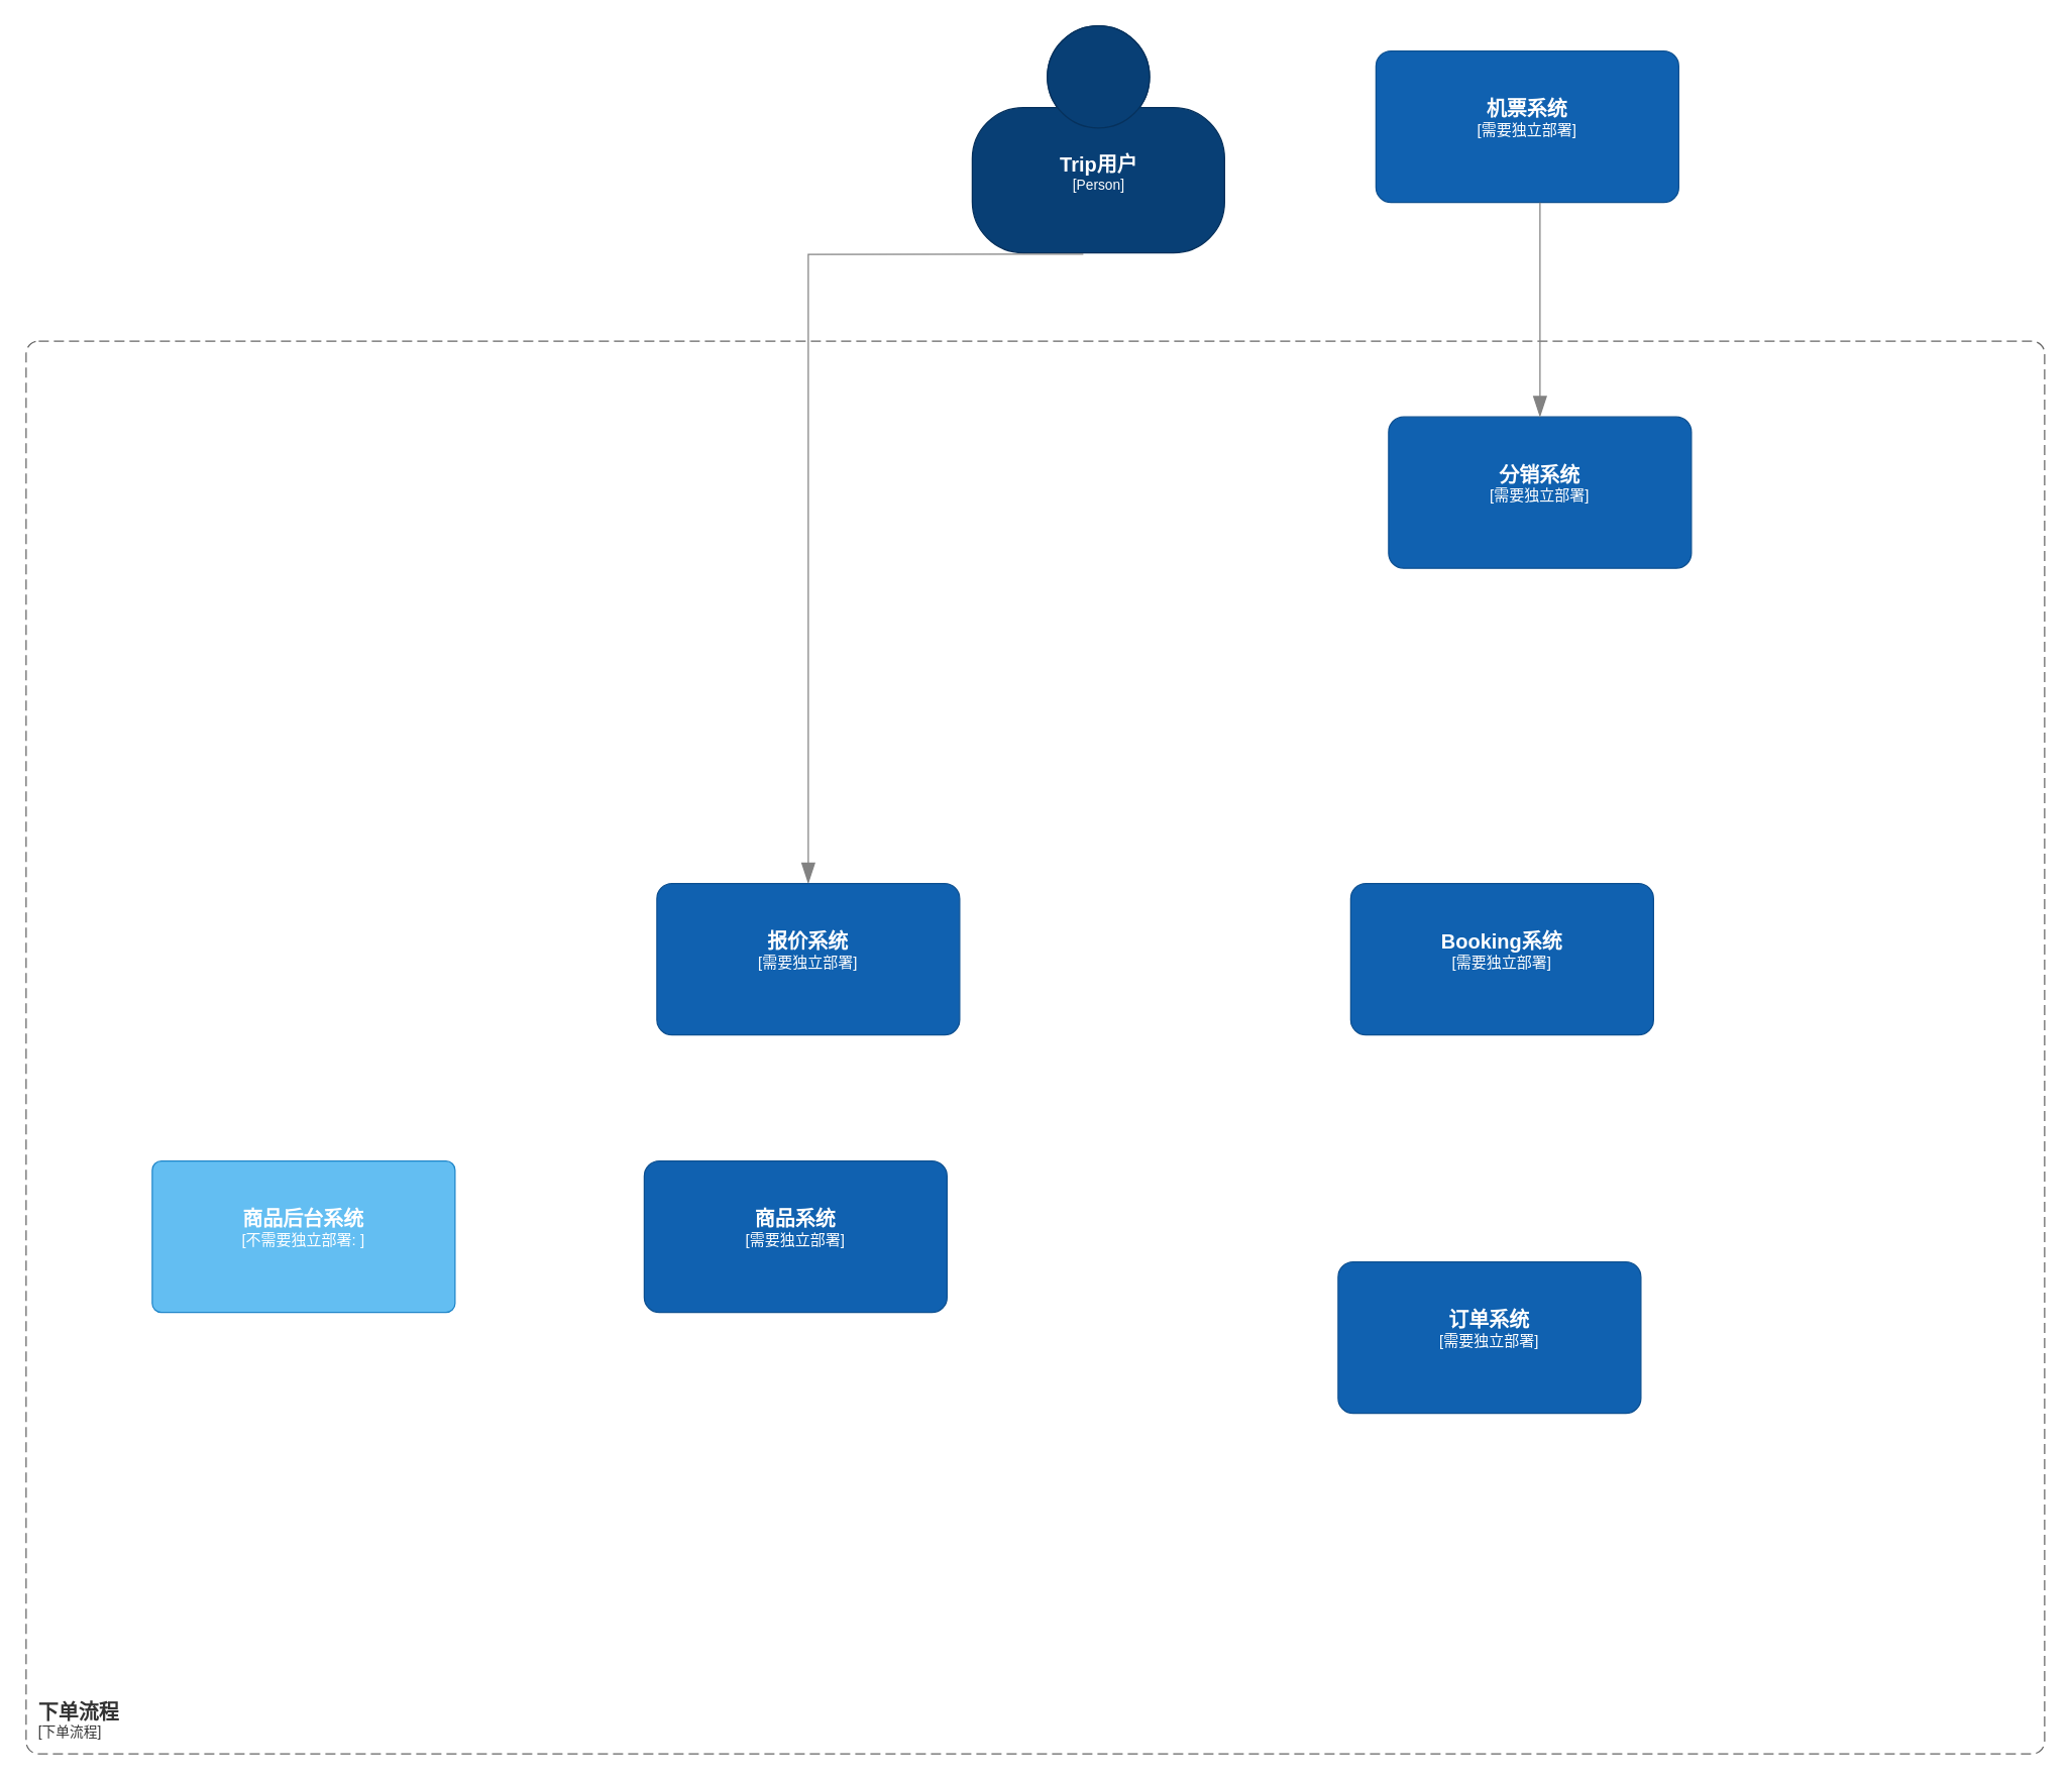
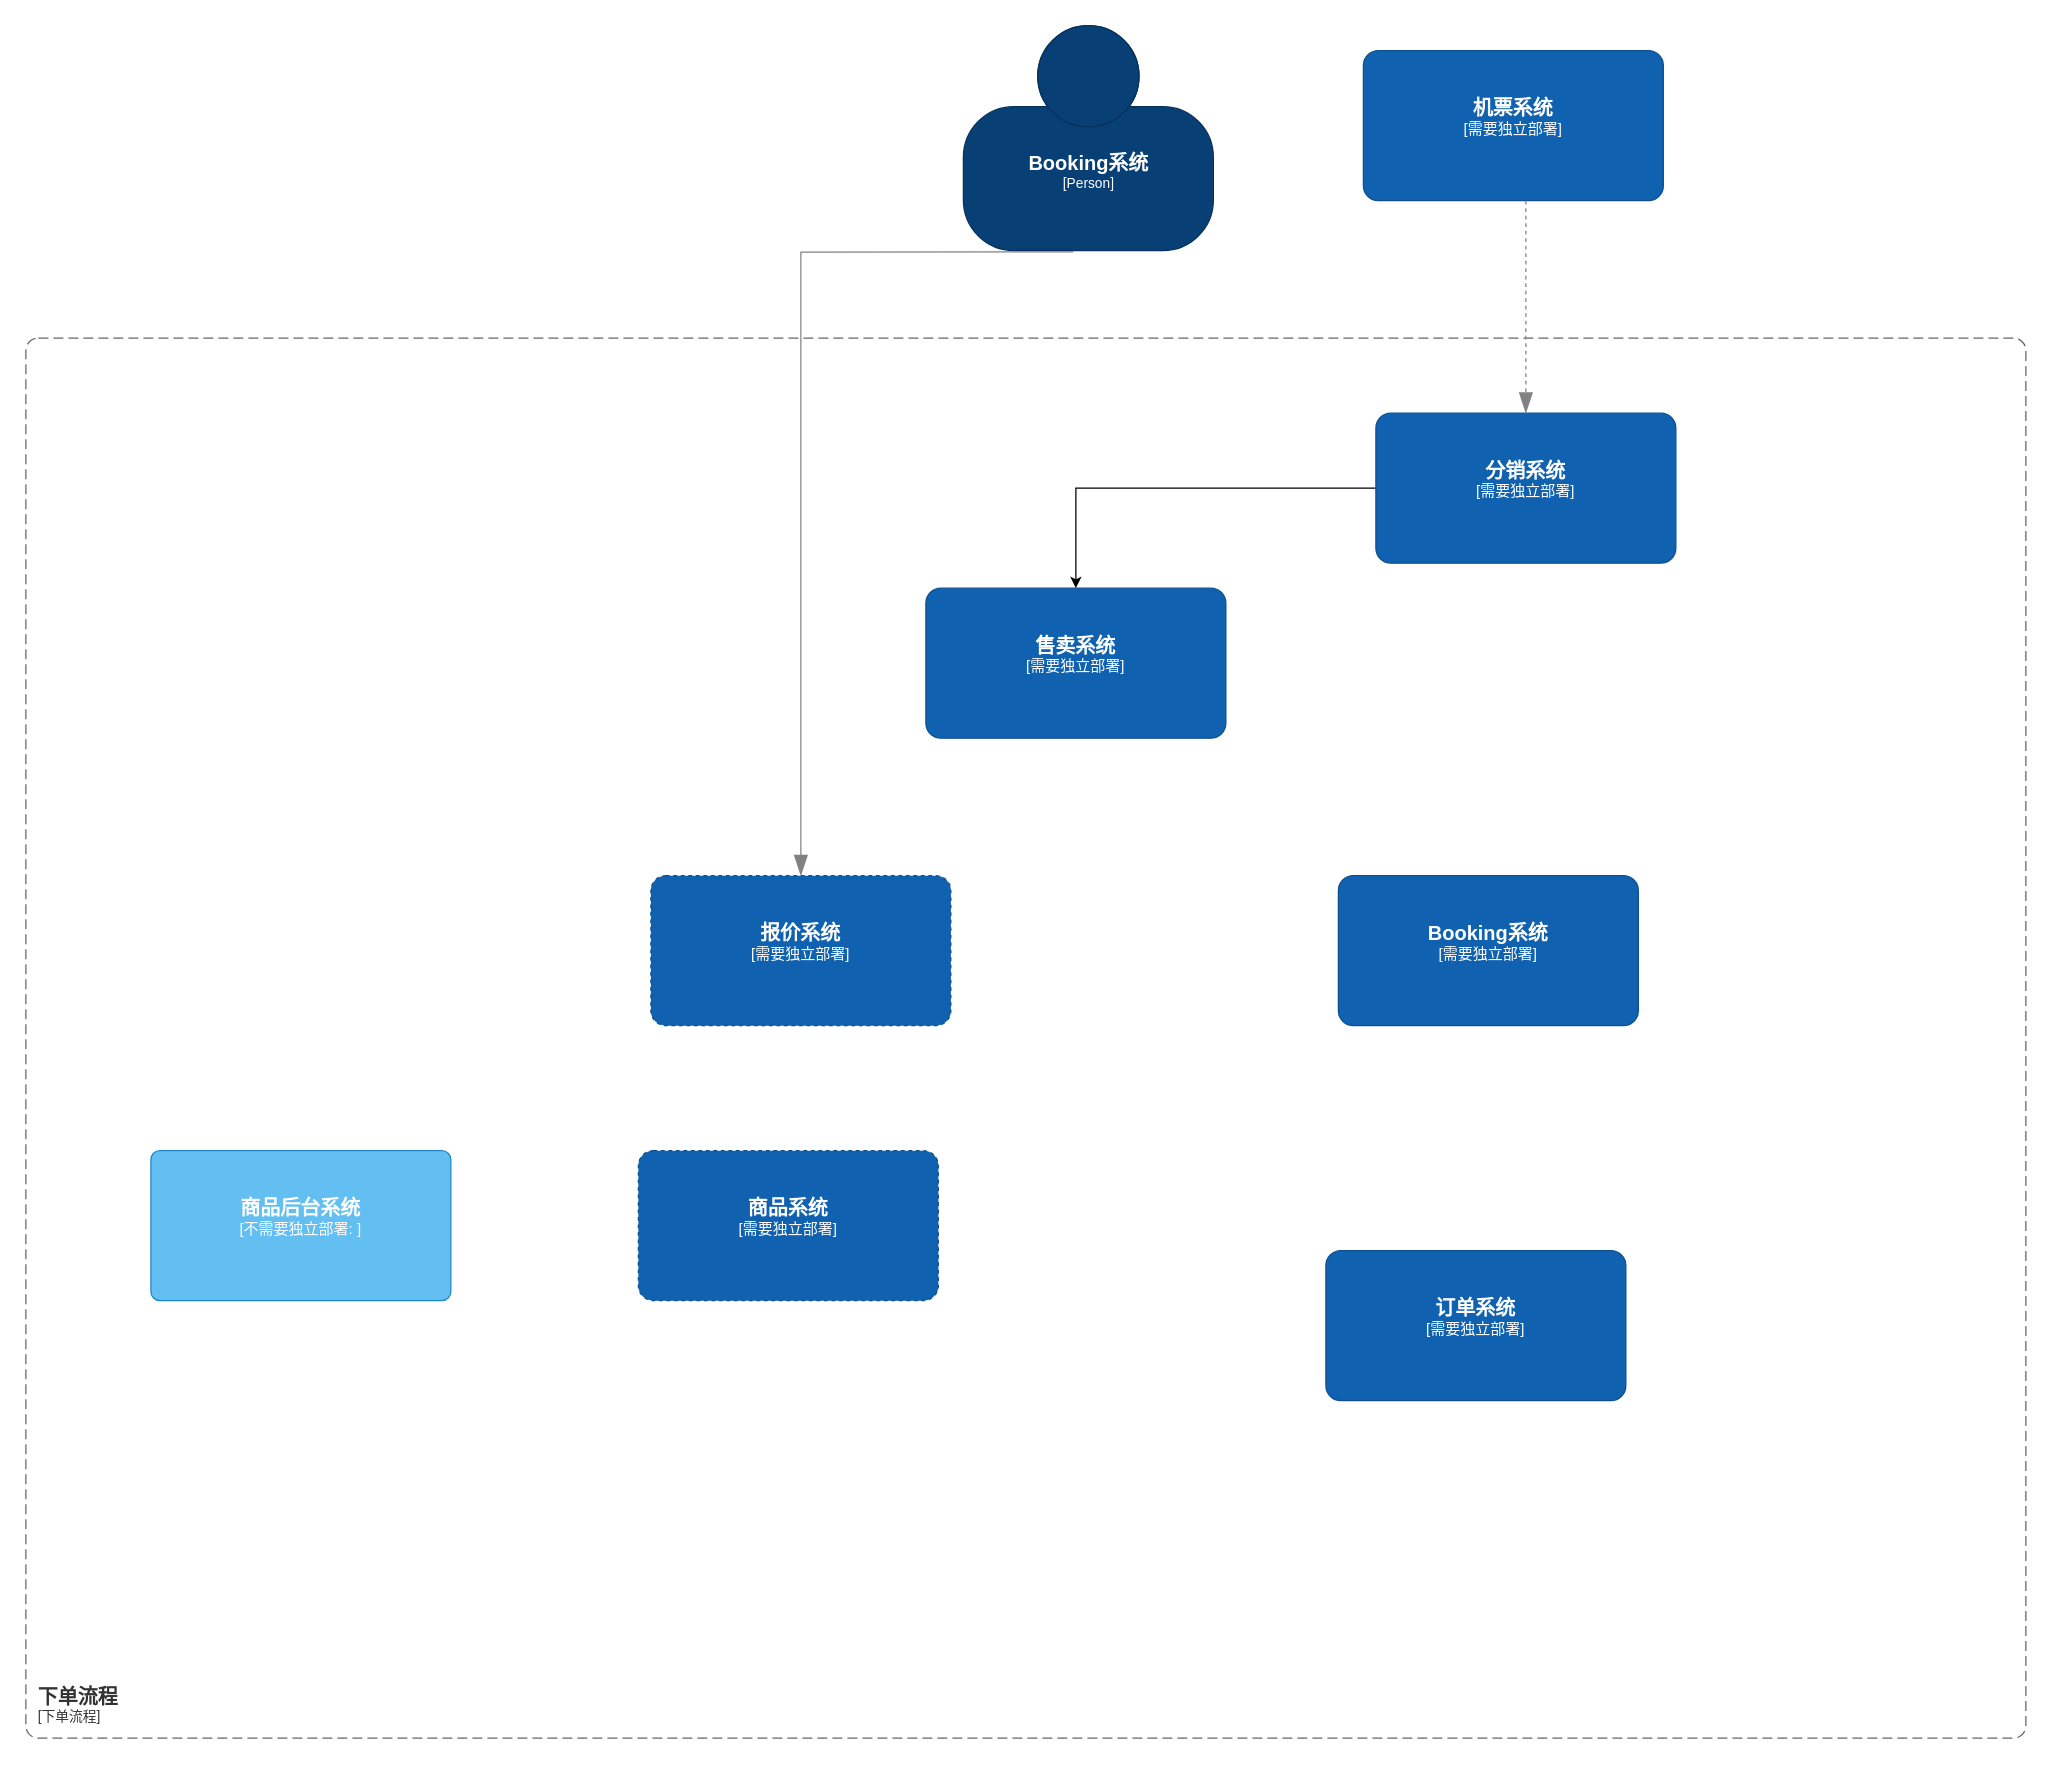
- <mxCell id="2" value="&lt;font style=&quot;font-size: 16px&quot;&gt;&lt;b&gt;Trip用户&lt;/b&gt;&lt;/font&gt;&lt;div&gt;[Person]&lt;/div&gt;&lt;br&gt;&lt;div&gt;&lt;font style=&quot;font-size: 11px&quot;&gt;&lt;font color=&quot;#cccccc&quot;&gt;&lt;/font&gt;&lt;/div&gt;" style="html=1;fontSize=11;dashed=0;whitespace=wrap;fillColor=#083F75;strokeColor=#06315C;fontColor=#ffffff;shape=mxgraph.c4.person2;align=center;metaEdit=1;points=[[0.5,0,0],[1,0.5,0],[1,0.75,0],[0.75,1,0],[0.5,1,0],[0.25,1,0],[0,0.75,0],[0,0.5,0]];resizable=0;" parent="1" vertex="1"><mxGeometry x="770" y="20" width="200" height="180" as="geometry" /></mxCell>
+ <mxCell id="2" value="&lt;font style=&quot;font-size: 16px&quot;&gt;&lt;b&gt;Booking系统&lt;/b&gt;&lt;/font&gt;&lt;div&gt;[Person]&lt;/div&gt;&lt;br&gt;&lt;div&gt;&lt;font style=&quot;font-size: 11px&quot;&gt;&lt;font color=&quot;#cccccc&quot;&gt;&lt;/font&gt;&lt;/div&gt;" style="html=1;fontSize=11;dashed=0;whitespace=wrap;fillColor=#083F75;strokeColor=#06315C;fontColor=#ffffff;shape=mxgraph.c4.person2;align=center;metaEdit=1;points=[[0.5,0,0],[1,0.5,0],[1,0.75,0],[0.75,1,0],[0.5,1,0],[0.25,1,0],[0,0.75,0],[0,0.5,0]];resizable=0;" parent="1" vertex="1"><mxGeometry x="770" y="20" width="200" height="180" as="geometry" /></mxCell>
- <mxCell id="11" value="" style="endArrow=blockThin;html=1;fontSize=10;fontColor=#404040;strokeWidth=1;endFill=1;strokeColor=#828282;elbow=vertical;metaEdit=1;endSize=14;startSize=14;jumpStyle=arc;jumpSize=16;rounded=0;edgeStyle=orthogonalEdgeStyle;entryX=0.5;entryY=0;entryDx=0;entryDy=0;entryPerimeter=0;" parent="1" source="10" target="9" edge="1"><mxGeometry width="240" relative="1" as="geometry"><mxPoint x="1230" y="190" as="sourcePoint" /><mxPoint x="870" y="480" as="targetPoint" /><Array as="points"><mxPoint x="1220" y="310" /></Array></mxGeometry></mxCell>
+ <mxCell id="11" value="" style="endArrow=blockThin;html=1;fontSize=10;fontColor=#404040;strokeWidth=1;endFill=1;strokeColor=#828282;elbow=vertical;metaEdit=1;endSize=14;startSize=14;jumpStyle=arc;jumpSize=16;rounded=0;edgeStyle=orthogonalEdgeStyle;entryX=0.5;entryY=0;entryDx=0;entryDy=0;entryPerimeter=0;dashed=1;" parent="1" source="10" target="9" edge="1"><mxGeometry width="240" relative="1" as="geometry"><mxPoint x="1230" y="190" as="sourcePoint" /><mxPoint x="870" y="480" as="targetPoint" /><Array as="points"><mxPoint x="1220" y="310" /></Array></mxGeometry></mxCell>
+ <mxCell id="8" style="edgeStyle=orthogonalEdgeStyle;rounded=0;orthogonalLoop=1;jettySize=auto;html=1;entryX=0.5;entryY=0;entryDx=0;entryDy=0;entryPerimeter=0;" parent="1" source="9" target="3" edge="1"><mxGeometry relative="1" as="geometry" /></mxCell>
+ <mxCell id="3" value="&lt;font style=&quot;font-size: 16px&quot;&gt;&lt;b&gt;售卖系统&lt;/b&gt;&lt;/font&gt;&lt;div&gt;[需要独立部署]&lt;/div&gt;&lt;br&gt;&lt;div&gt;&lt;font style=&quot;font-size: 11px&quot;&gt;&lt;font color=&quot;#cccccc&quot;&gt;&lt;/font&gt;&lt;/div&gt;" style="rounded=1;whiteSpace=wrap;html=1;labelBackgroundColor=none;fillColor=#1061B0;fontColor=#ffffff;align=center;arcSize=10;strokeColor=#0D5091;metaEdit=1;resizable=0;points=[[0.25,0,0],[0.5,0,0],[0.75,0,0],[1,0.25,0],[1,0.5,0],[1,0.75,0],[0.75,1,0],[0.5,1,0],[0.25,1,0],[0,0.75,0],[0,0.5,0],[0,0.25,0]];" parent="1" vertex="1"><mxGeometry x="740" y="470" width="240" height="120" as="geometry" /></mxCell>
- <mxCell id="6" value="&lt;font style=&quot;font-size: 16px&quot;&gt;&lt;b&gt;报价系统&lt;/b&gt;&lt;/font&gt;&lt;div&gt;[需要独立部署]&lt;/div&gt;&lt;br&gt;&lt;div&gt;&lt;font style=&quot;font-size: 11px&quot;&gt;&lt;font color=&quot;#cccccc&quot;&gt;&lt;/font&gt;&lt;/div&gt;" style="rounded=1;whiteSpace=wrap;html=1;labelBackgroundColor=none;fillColor=#1061B0;fontColor=#ffffff;align=center;arcSize=10;strokeColor=#0D5091;metaEdit=1;resizable=0;points=[[0.25,0,0],[0.5,0,0],[0.75,0,0],[1,0.25,0],[1,0.5,0],[1,0.75,0],[0.75,1,0],[0.5,1,0],[0.25,1,0],[0,0.75,0],[0,0.5,0],[0,0.25,0]];" parent="1" vertex="1"><mxGeometry x="520" y="700" width="240" height="120" as="geometry" /></mxCell>
+ <mxCell id="6" value="&lt;font style=&quot;font-size: 16px&quot;&gt;&lt;b&gt;报价系统&lt;/b&gt;&lt;/font&gt;&lt;div&gt;[需要独立部署]&lt;/div&gt;&lt;br&gt;&lt;div&gt;&lt;font style=&quot;font-size: 11px&quot;&gt;&lt;font color=&quot;#cccccc&quot;&gt;&lt;/font&gt;&lt;/div&gt;" style="rounded=1;whiteSpace=wrap;html=1;labelBackgroundColor=none;fillColor=#1061B0;fontColor=#ffffff;align=center;arcSize=10;strokeColor=#0D5091;metaEdit=1;resizable=0;points=[[0.25,0,0],[0.5,0,0],[0.75,0,0],[1,0.25,0],[1,0.5,0],[1,0.75,0],[0.75,1,0],[0.5,1,0],[0.25,1,0],[0,0.75,0],[0,0.5,0],[0,0.25,0]];dashed=1;" parent="1" vertex="1"><mxGeometry x="520" y="700" width="240" height="120" as="geometry" /></mxCell>
- <mxCell id="7" value="&lt;font style=&quot;font-size: 16px&quot;&gt;&lt;b&gt;商品系统&lt;/b&gt;&lt;/font&gt;&lt;div&gt;[需要独立部署]&lt;/div&gt;&lt;br&gt;&lt;div&gt;&lt;font style=&quot;font-size: 11px&quot;&gt;&lt;font color=&quot;#cccccc&quot;&gt;&lt;/font&gt;&lt;/div&gt;" style="rounded=1;whiteSpace=wrap;html=1;labelBackgroundColor=none;fillColor=#1061B0;fontColor=#ffffff;align=center;arcSize=10;strokeColor=#0D5091;metaEdit=1;resizable=0;points=[[0.25,0,0],[0.5,0,0],[0.75,0,0],[1,0.25,0],[1,0.5,0],[1,0.75,0],[0.75,1,0],[0.5,1,0],[0.25,1,0],[0,0.75,0],[0,0.5,0],[0,0.25,0]];" parent="1" vertex="1"><mxGeometry x="510" y="920" width="240" height="120" as="geometry" /></mxCell>
+ <mxCell id="7" value="&lt;font style=&quot;font-size: 16px&quot;&gt;&lt;b&gt;商品系统&lt;/b&gt;&lt;/font&gt;&lt;div&gt;[需要独立部署]&lt;/div&gt;&lt;br&gt;&lt;div&gt;&lt;font style=&quot;font-size: 11px&quot;&gt;&lt;font color=&quot;#cccccc&quot;&gt;&lt;/font&gt;&lt;/div&gt;" style="rounded=1;whiteSpace=wrap;html=1;labelBackgroundColor=none;fillColor=#1061B0;fontColor=#ffffff;align=center;arcSize=10;strokeColor=#0D5091;metaEdit=1;resizable=0;points=[[0.25,0,0],[0.5,0,0],[0.75,0,0],[1,0.25,0],[1,0.5,0],[1,0.75,0],[0.75,1,0],[0.5,1,0],[0.25,1,0],[0,0.75,0],[0,0.5,0],[0,0.25,0]];dashed=1;" parent="1" vertex="1"><mxGeometry x="510" y="920" width="240" height="120" as="geometry" /></mxCell>
